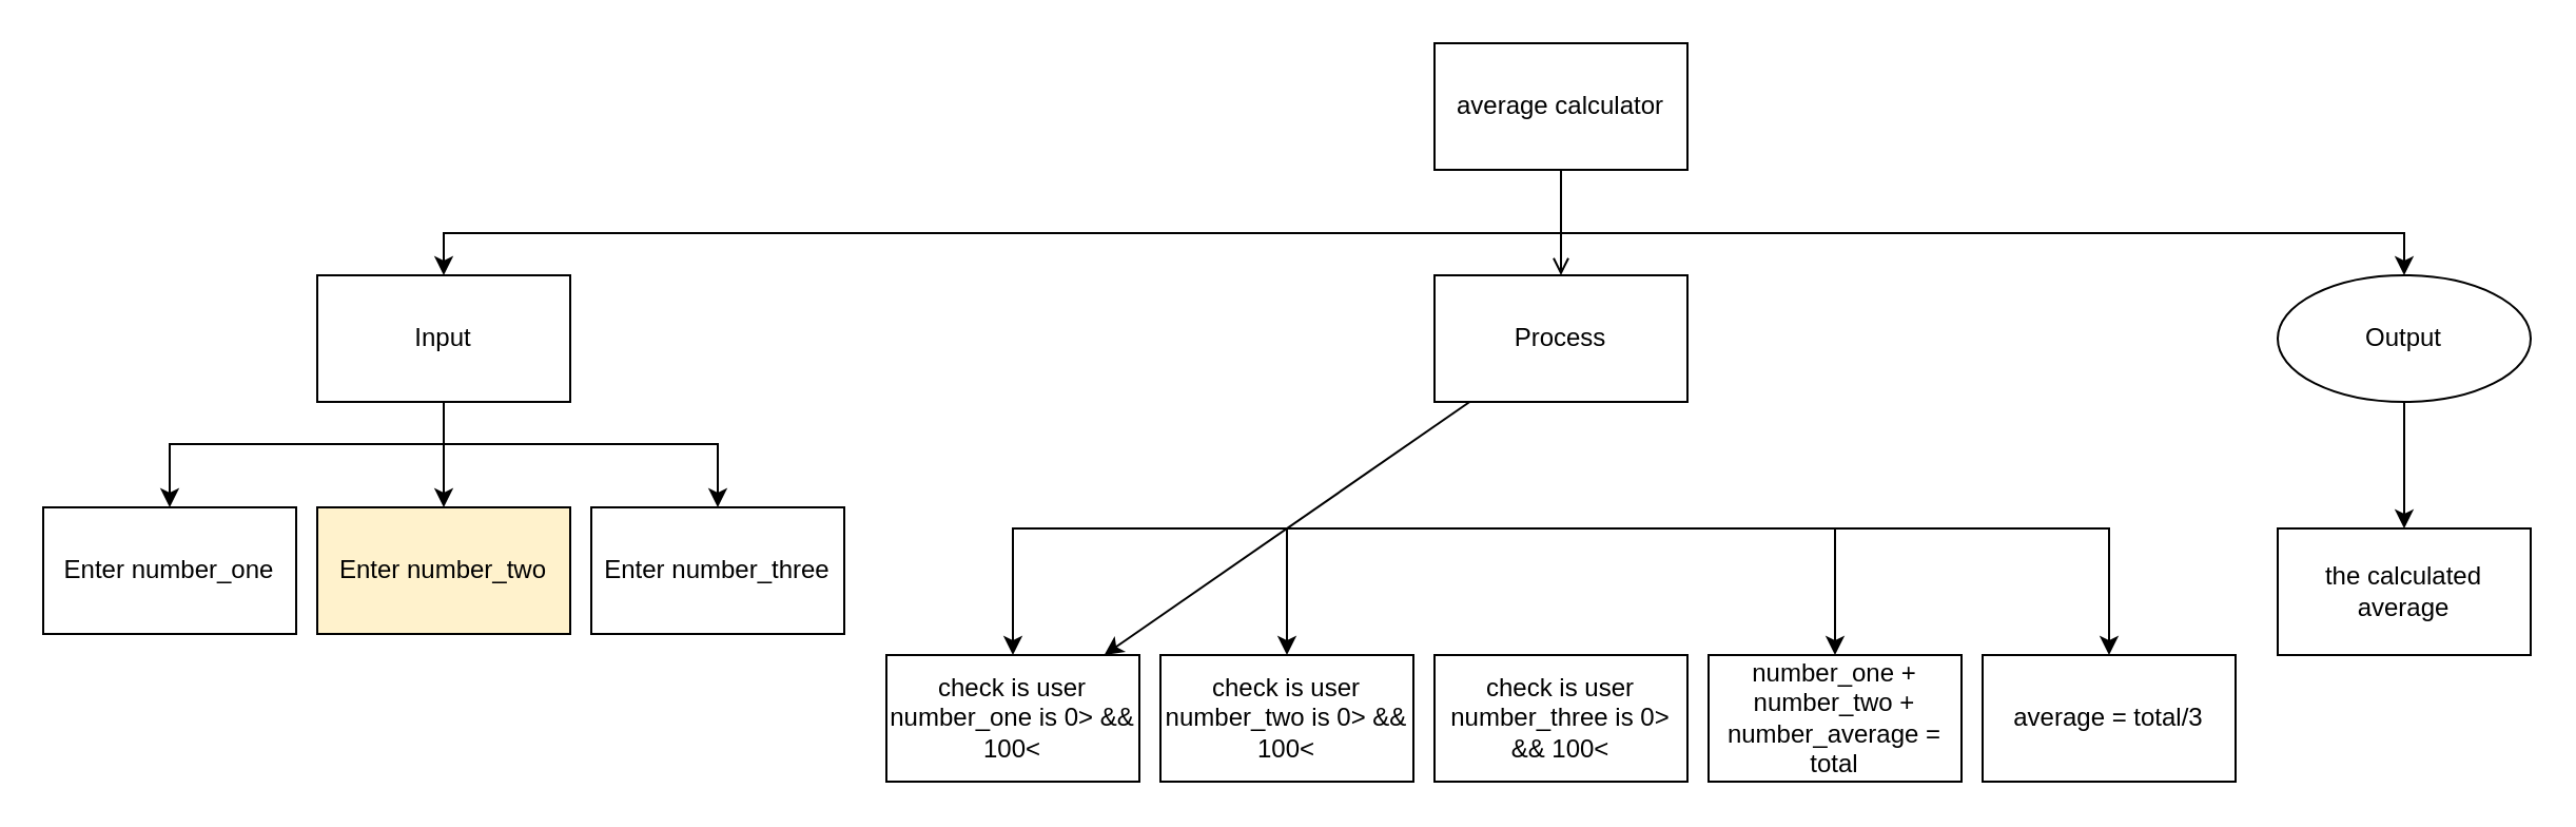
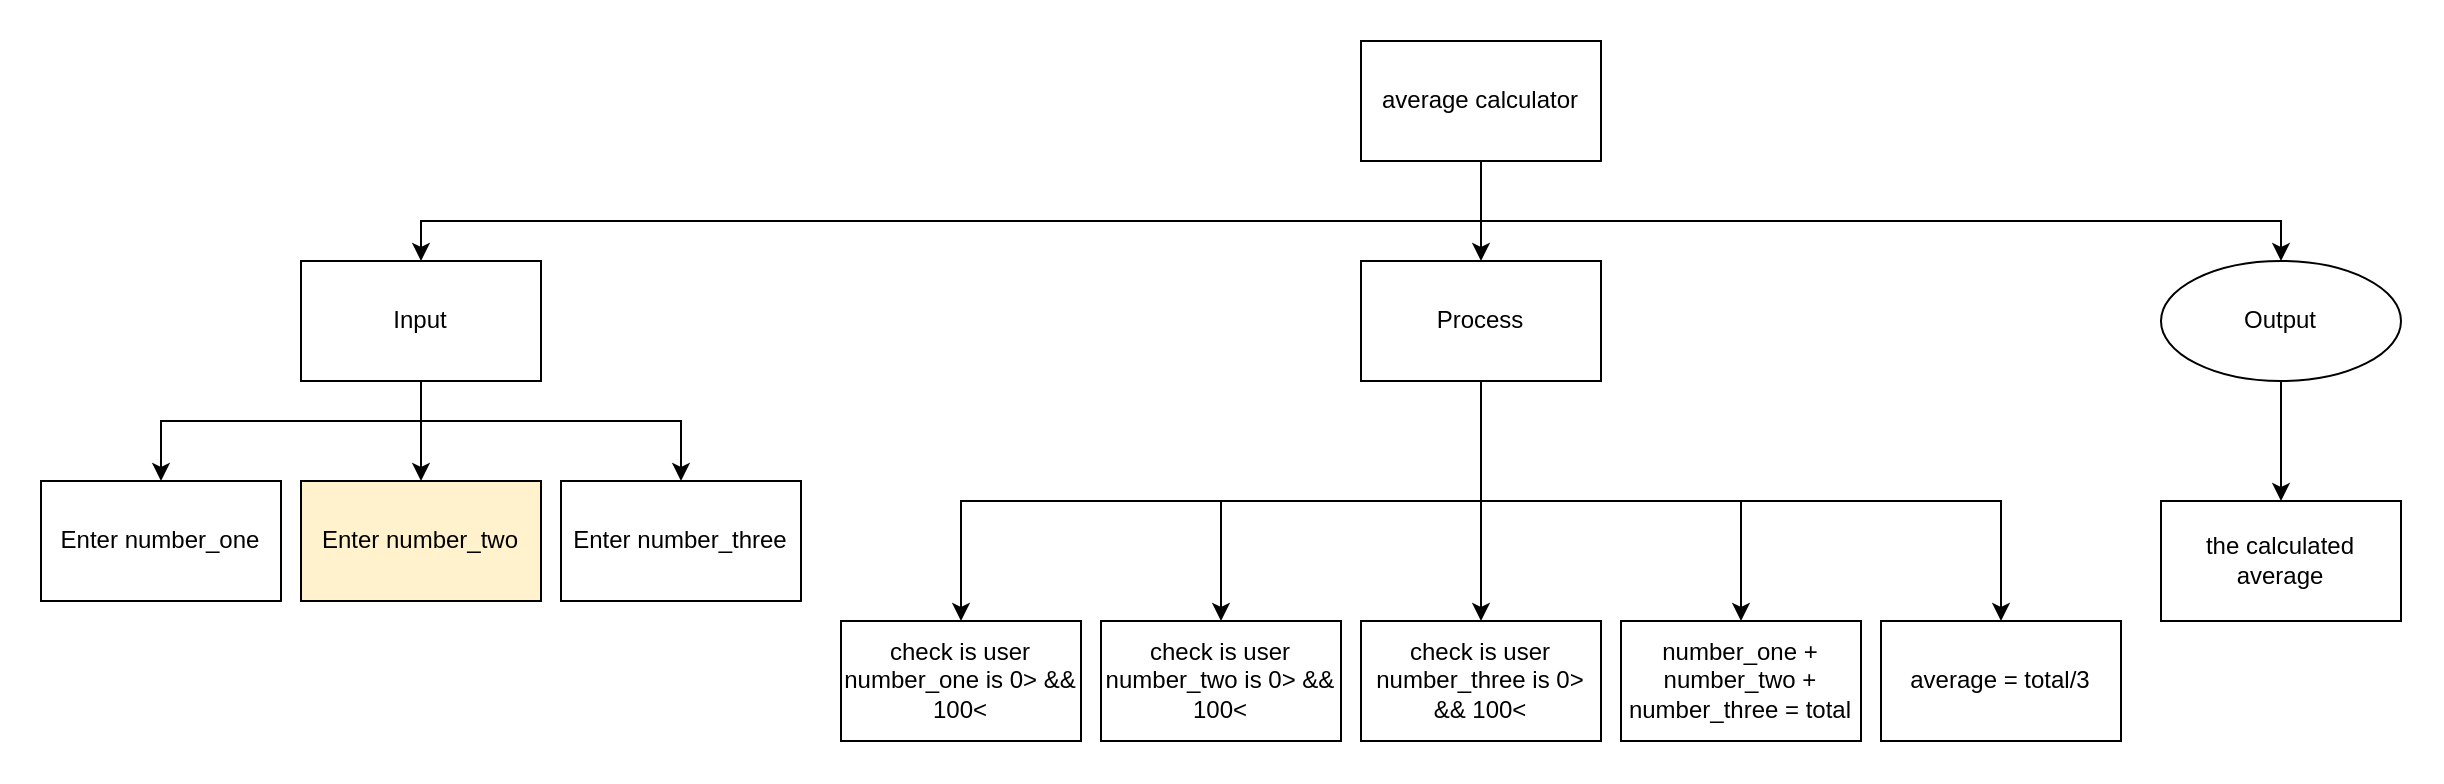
- <mxCell id="2" style="edgeStyle=none;html=1;entryX=0.5;entryY=0;entryDx=0;entryDy=0;rounded=0;endArrow=open;" parent="1" source="5" target="15" edge="1"><mxGeometry relative="1" as="geometry" /></mxCell>
+ <mxCell id="2" style="edgeStyle=none;html=1;entryX=0.5;entryY=0;entryDx=0;entryDy=0;rounded=0;" parent="1" source="5" target="15" edge="1"><mxGeometry relative="1" as="geometry" /></mxCell>
- <mxCell id="10" style="edgeStyle=none;rounded=0;html=1;" parent="1" source="15" target="22" edge="1"><mxGeometry relative="1" as="geometry" /></mxCell>
+ <mxCell id="10" style="edgeStyle=none;rounded=0;html=1;entryX=0.5;entryY=0;entryDx=0;entryDy=0;" parent="1" source="15" target="20" edge="1"><mxGeometry relative="1" as="geometry" /></mxCell>
- <mxCell id="25" value="number_one + number_two + number_average = total" style="rounded=0;whiteSpace=wrap;html=1;" parent="1" vertex="1"><mxGeometry x="810" y="310" width="120" height="60" as="geometry" /></mxCell>
+ <mxCell id="25" value="number_one + number_two + number_three = total" style="rounded=0;whiteSpace=wrap;html=1;" parent="1" vertex="1"><mxGeometry x="810" y="310" width="120" height="60" as="geometry" /></mxCell>
